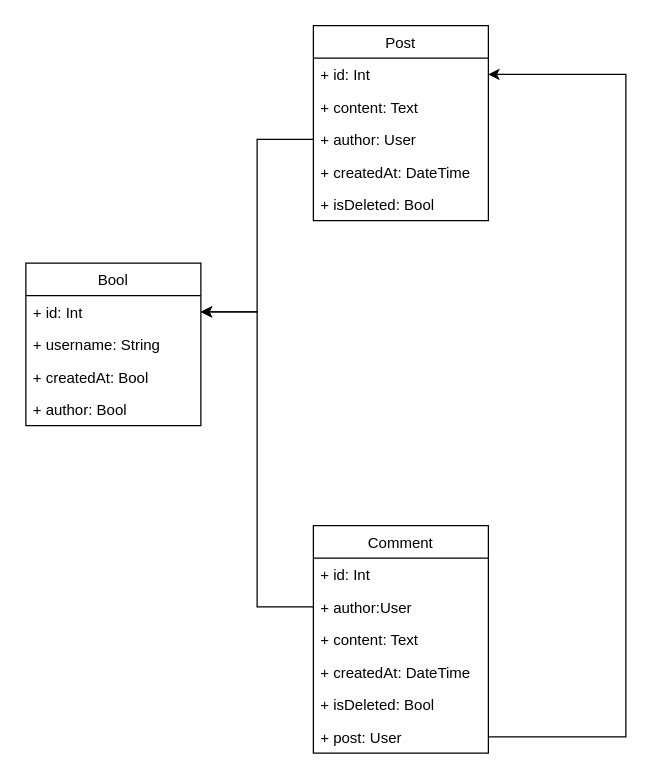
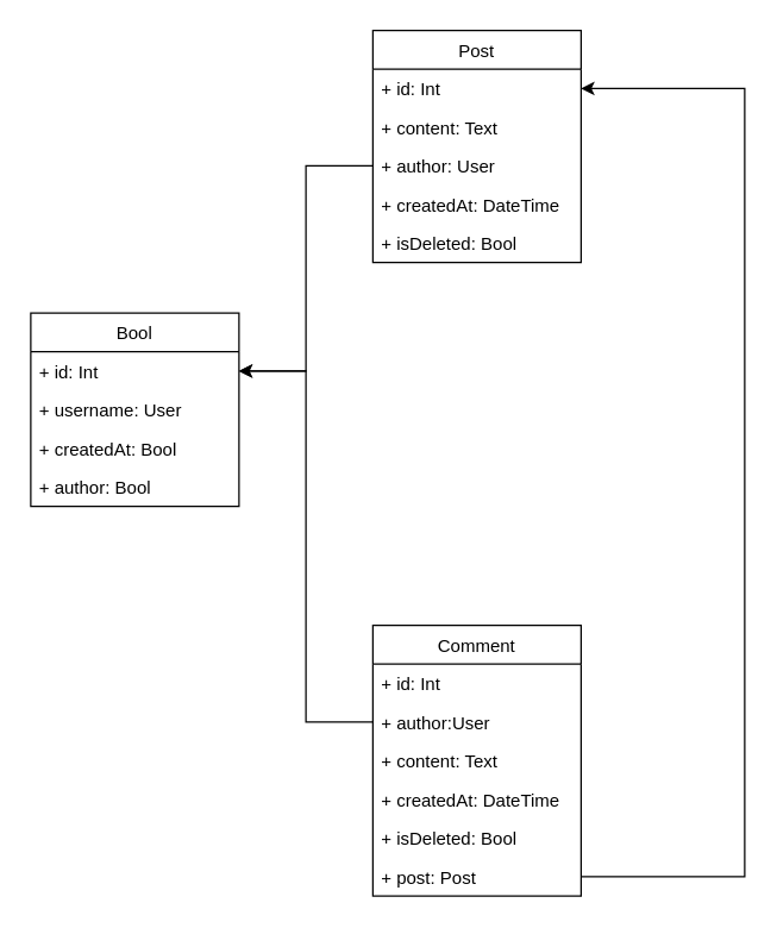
- <mxCell id="4" value="+ username: String" style="text;strokeColor=none;fillColor=none;align=left;verticalAlign=top;spacingLeft=4;spacingRight=4;overflow=hidden;rotatable=0;points=[[0,0.5],[1,0.5]];portConstraint=eastwest;" vertex="1" parent="2"><mxGeometry y="52" width="140" height="26" as="geometry" /></mxCell>
+ <mxCell id="4" value="+ username: User" style="text;strokeColor=none;fillColor=none;align=left;verticalAlign=top;spacingLeft=4;spacingRight=4;overflow=hidden;rotatable=0;points=[[0,0.5],[1,0.5]];portConstraint=eastwest;" vertex="1" parent="2"><mxGeometry y="52" width="140" height="26" as="geometry" /></mxCell>
- <mxCell id="19" value="+ post: User" style="text;strokeColor=none;fillColor=none;align=left;verticalAlign=top;spacingLeft=4;spacingRight=4;overflow=hidden;rotatable=0;points=[[0,0.5],[1,0.5]];portConstraint=eastwest;" vertex="1" parent="13"><mxGeometry y="156" width="140" height="26" as="geometry" /></mxCell>
+ <mxCell id="19" value="+ post: Post" style="text;strokeColor=none;fillColor=none;align=left;verticalAlign=top;spacingLeft=4;spacingRight=4;overflow=hidden;rotatable=0;points=[[0,0.5],[1,0.5]];portConstraint=eastwest;" vertex="1" parent="13"><mxGeometry y="156" width="140" height="26" as="geometry" /></mxCell>
